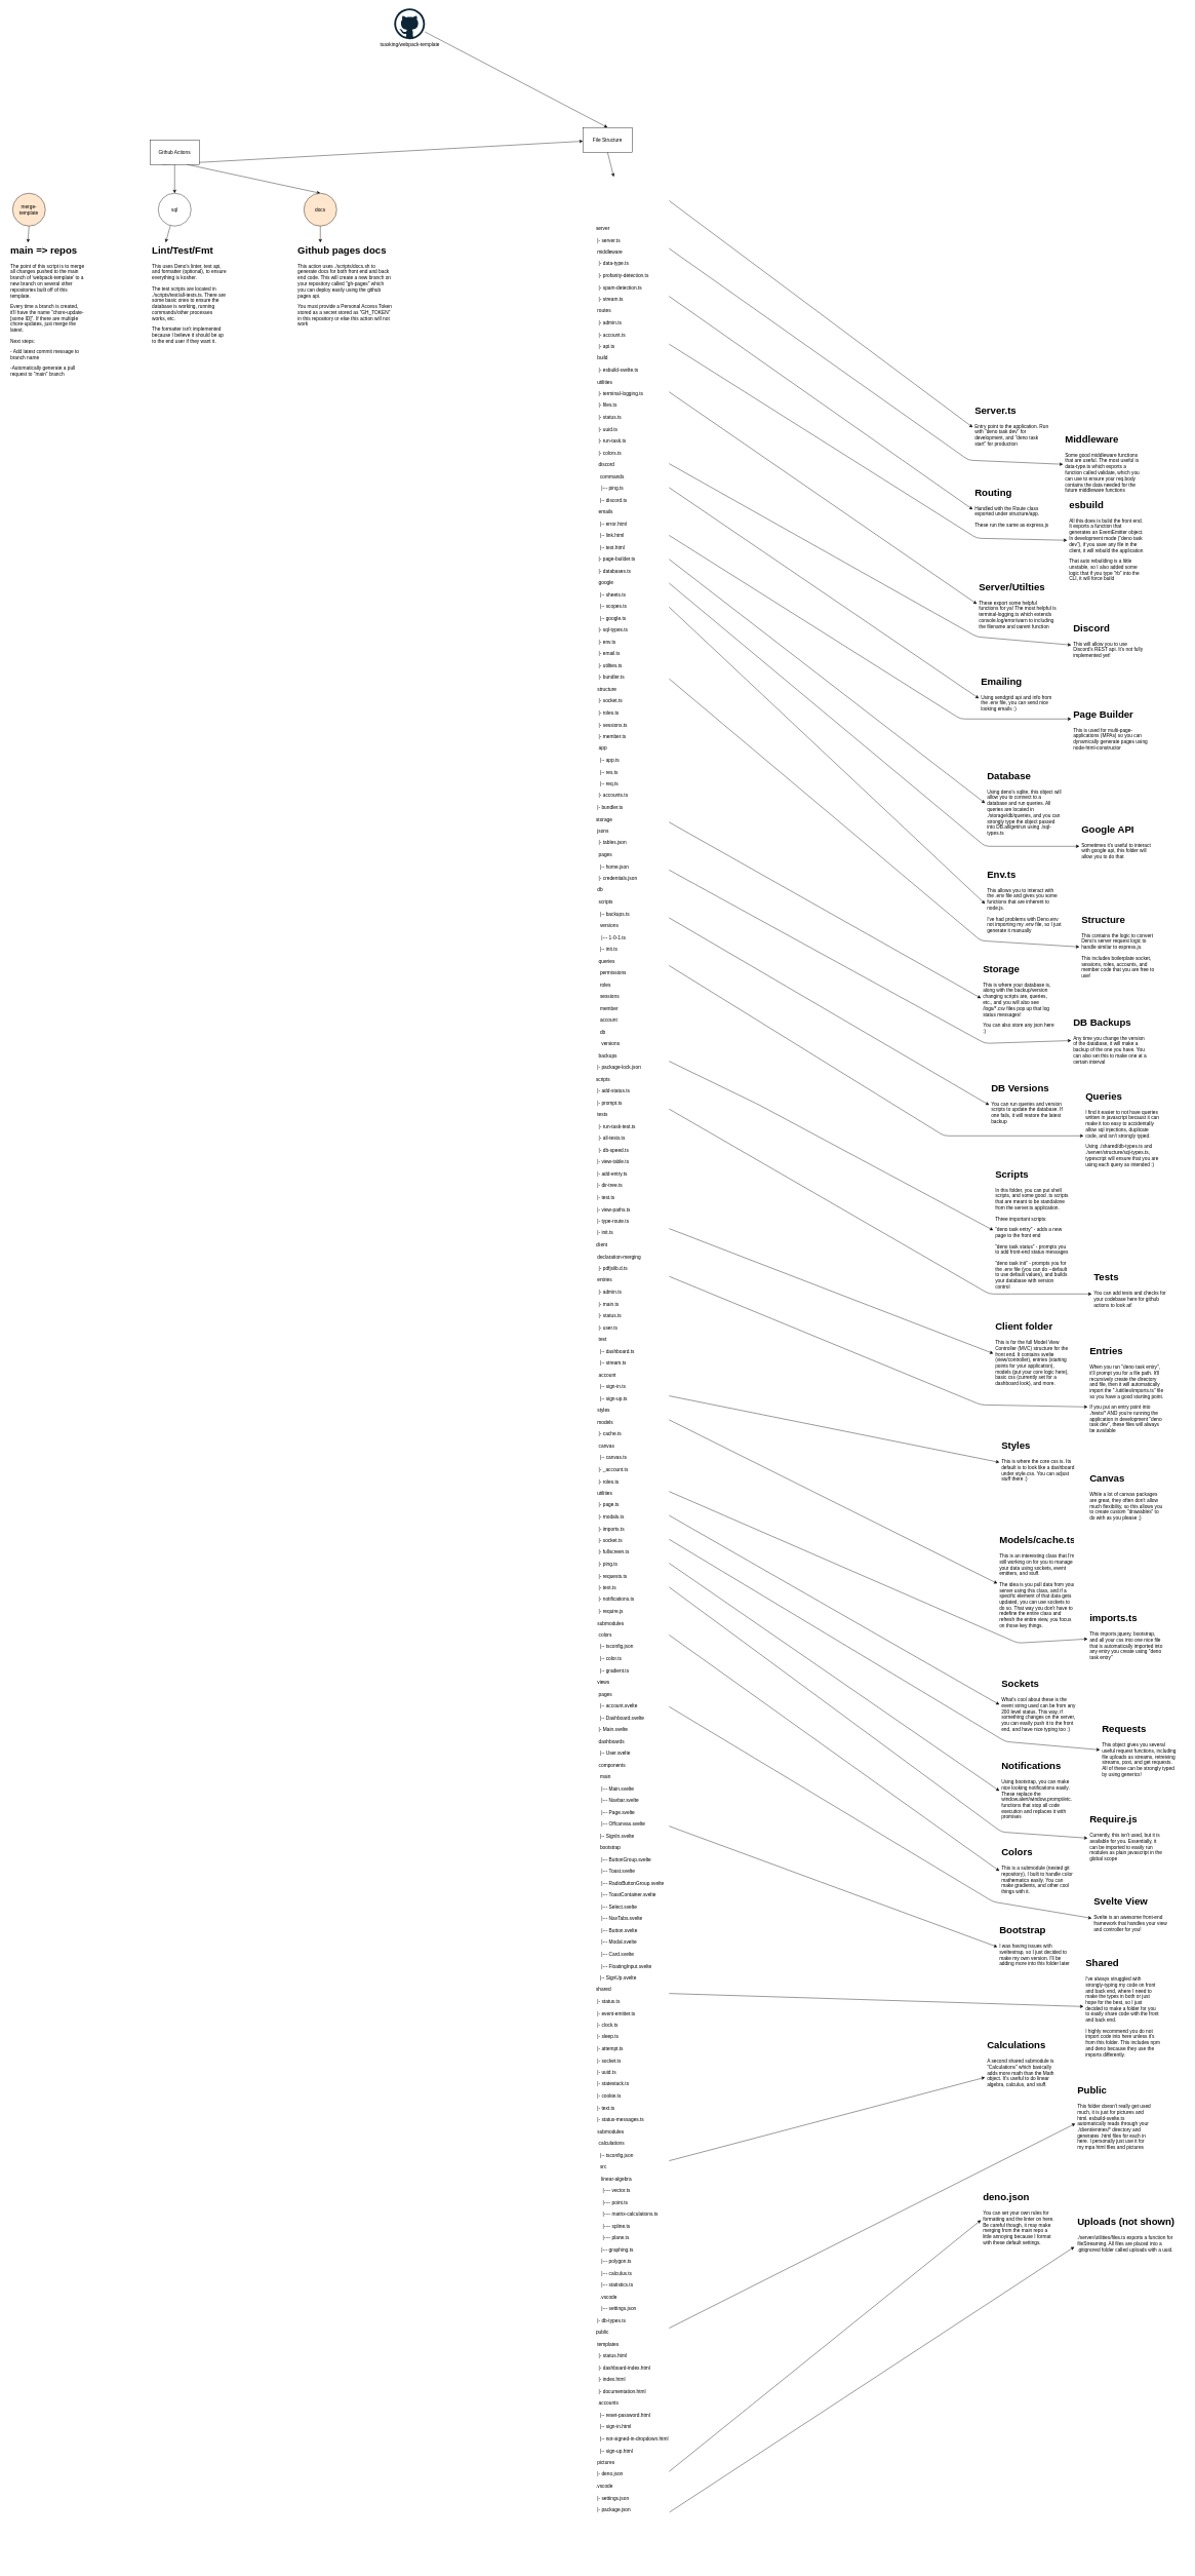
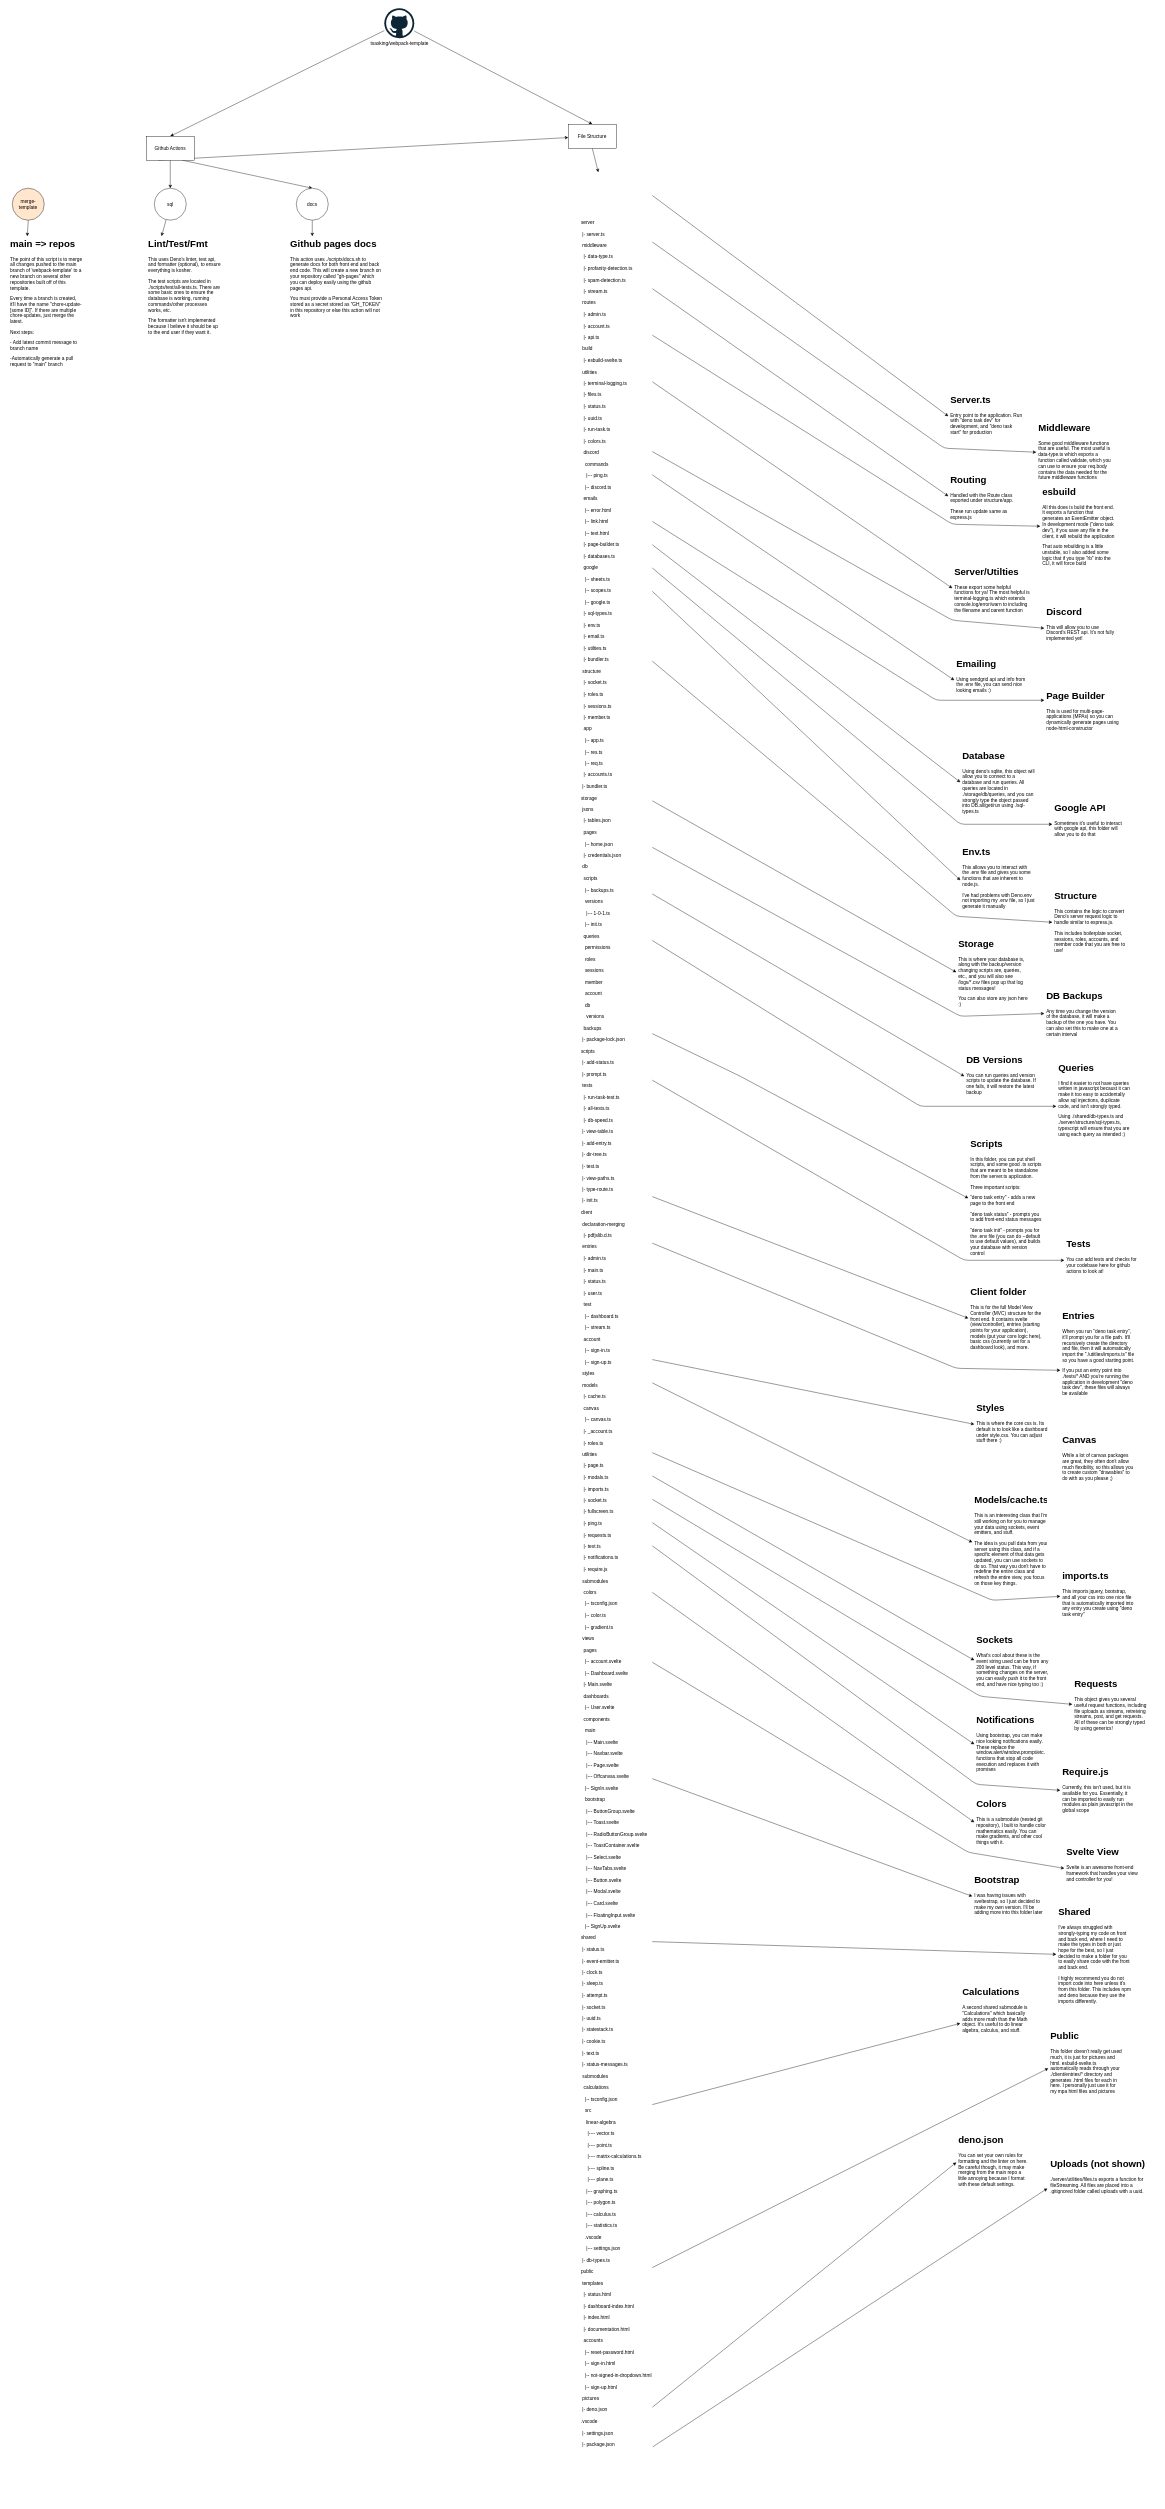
+ <mxCell id="2" style="edgeStyle=none;html=1;entryX=0.5;entryY=0;entryDx=0;entryDy=0;" edge="1" parent="1" source="4" target="8"><mxGeometry relative="1" as="geometry" /></mxCell>
- <mxCell id="14" value="docs" style="ellipse;whiteSpace=wrap;html=1;aspect=fixed;fillColor=#ffe6cc;" vertex="1" parent="1"><mxGeometry x="740" y="470" width="80" height="80" as="geometry" /></mxCell>
+ <mxCell id="14" value="docs" style="ellipse;whiteSpace=wrap;html=1;aspect=fixed;" vertex="1" parent="1"><mxGeometry x="740" y="470" width="80" height="80" as="geometry" /></mxCell>
- <mxCell id="58" value="&lt;h1&gt;Routing&lt;/h1&gt;&lt;p&gt;Handled with the Route class exported under structure/app.&lt;/p&gt;&lt;p&gt;These run the same as express.js&lt;/p&gt;&lt;p&gt;&lt;br&gt;&lt;/p&gt;" style="text;html=1;strokeColor=none;fillColor=none;spacing=5;spacingTop=-20;whiteSpace=wrap;overflow=hidden;rounded=0;" vertex="1" parent="1"><mxGeometry x="2370" y="1180" width="190" height="120" as="geometry" /></mxCell>
+ <mxCell id="58" value="&lt;h1&gt;Routing&lt;/h1&gt;&lt;p&gt;Handled with the Route class exported under structure/app.&lt;/p&gt;&lt;p&gt;These run update same as express.js&lt;/p&gt;&lt;p&gt;&lt;br&gt;&lt;/p&gt;" style="text;html=1;strokeColor=none;fillColor=none;spacing=5;spacingTop=-20;whiteSpace=wrap;overflow=hidden;rounded=0;" vertex="1" parent="1"><mxGeometry x="2370" y="1180" width="190" height="120" as="geometry" /></mxCell>
